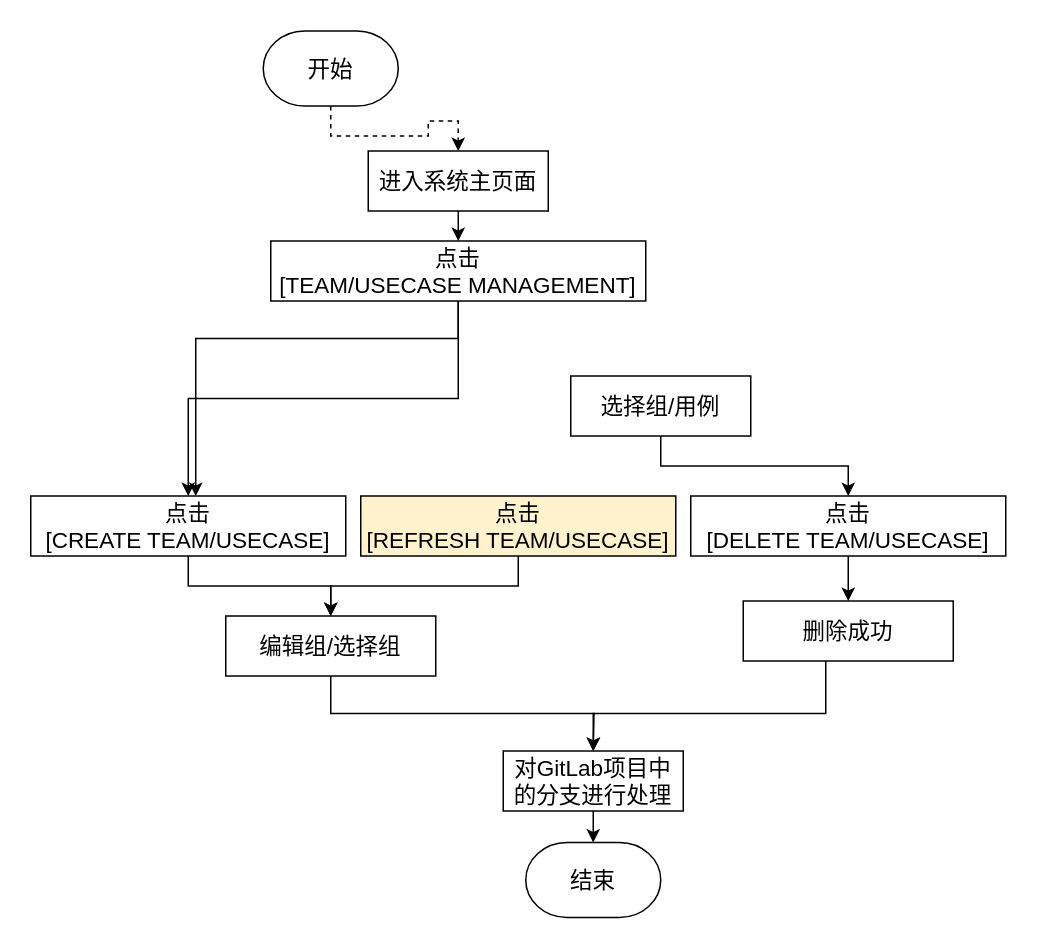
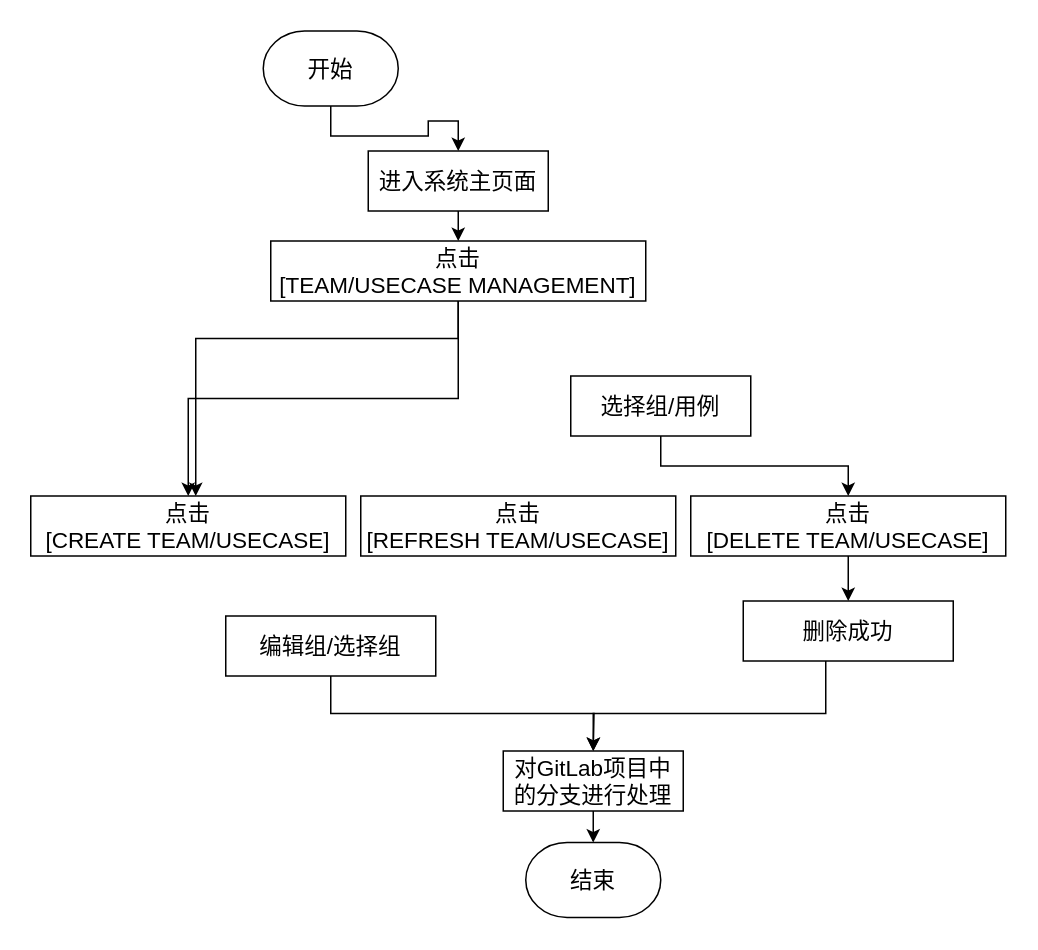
- <mxCell id="2" style="edgeStyle=orthogonalEdgeStyle;rounded=0;orthogonalLoop=1;jettySize=auto;html=1;exitX=0.5;exitY=1;exitDx=0;exitDy=0;exitPerimeter=0;dashed=1;" parent="1" source="3" target="5" edge="1"><mxGeometry relative="1" as="geometry" /></mxCell>
+ <mxCell id="2" style="edgeStyle=orthogonalEdgeStyle;rounded=0;orthogonalLoop=1;jettySize=auto;html=1;exitX=0.5;exitY=1;exitDx=0;exitDy=0;exitPerimeter=0;" parent="1" source="3" target="5" edge="1"><mxGeometry relative="1" as="geometry" /></mxCell>
- <mxCell id="16" value="&lt;font style=&quot;font-size: 15px&quot;&gt;点击&lt;br&gt;[REFRESH TEAM/USECASE]&lt;/font&gt;" style="rounded=0;whiteSpace=wrap;html=1;fillColor=#fff2cc;" parent="1" vertex="1"><mxGeometry x="240" y="330" width="210" height="40" as="geometry" /></mxCell>
+ <mxCell id="16" value="&lt;font style=&quot;font-size: 15px&quot;&gt;点击&lt;br&gt;[REFRESH TEAM/USECASE]&lt;/font&gt;" style="rounded=0;whiteSpace=wrap;html=1;" parent="1" vertex="1"><mxGeometry x="240" y="330" width="210" height="40" as="geometry" /></mxCell>
- <mxCell id="11" style="edgeStyle=orthogonalEdgeStyle;rounded=0;orthogonalLoop=1;jettySize=auto;html=1;exitX=0.5;exitY=1;exitDx=0;exitDy=0;entryX=0.5;entryY=0;entryDx=0;entryDy=0;" parent="1" source="12" target="18" edge="1"><mxGeometry relative="1" as="geometry" /></mxCell>
- <mxCell id="15" style="edgeStyle=orthogonalEdgeStyle;rounded=0;orthogonalLoop=1;jettySize=auto;html=1;exitX=0.5;exitY=1;exitDx=0;exitDy=0;" parent="1" source="16" target="18" edge="1"><mxGeometry relative="1" as="geometry" /></mxCell>
